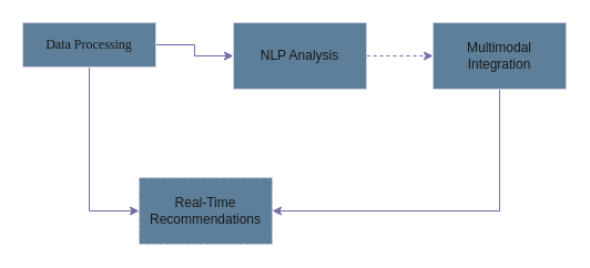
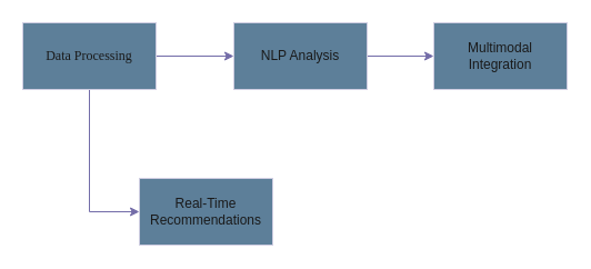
- <mxCell id="4" value="&lt;pre&gt;&lt;font face=&quot;Times New Roman&quot;&gt;Data Processing&lt;/font&gt;&lt;/pre&gt;" style="rounded=0;whiteSpace=wrap;html=1;labelBackgroundColor=none;fillColor=#5D7F99;strokeColor=#D0CEE2;fontColor=#1A1A1A;" vertex="1" parent="1"><mxGeometry x="20" y="20" width="120" height="40" as="geometry" /></mxCell>
+ <mxCell id="4" value="&lt;pre&gt;&lt;font face=&quot;Times New Roman&quot;&gt;Data Processing&lt;/font&gt;&lt;/pre&gt;" style="rounded=0;whiteSpace=wrap;html=1;labelBackgroundColor=none;fillColor=#5D7F99;strokeColor=#D0CEE2;fontColor=#1A1A1A;" vertex="1" parent="1"><mxGeometry x="20" y="20" width="120" height="60" as="geometry" /></mxCell>
- <mxCell id="5" style="edgeStyle=orthogonalEdgeStyle;rounded=0;orthogonalLoop=1;jettySize=auto;html=1;exitX=1;exitY=0.5;exitDx=0;exitDy=0;entryX=0;entryY=0.5;entryDx=0;entryDy=0;labelBackgroundColor=none;strokeColor=#736CA8;fontColor=default;dashed=1;" edge="1" parent="1" source="6" target="8"><mxGeometry relative="1" as="geometry" /></mxCell>
+ <mxCell id="5" style="edgeStyle=orthogonalEdgeStyle;rounded=0;orthogonalLoop=1;jettySize=auto;html=1;exitX=1;exitY=0.5;exitDx=0;exitDy=0;entryX=0;entryY=0.5;entryDx=0;entryDy=0;labelBackgroundColor=none;strokeColor=#736CA8;fontColor=default;" edge="1" parent="1" source="6" target="8"><mxGeometry relative="1" as="geometry" /></mxCell>
- <mxCell id="9" value="Real-Time Recommendations" style="rounded=0;whiteSpace=wrap;html=1;labelBackgroundColor=none;fillColor=#5D7F99;strokeColor=#D0CEE2;fontColor=#1A1A1A;dashed=1;" vertex="1" parent="1"><mxGeometry x="125" y="160" width="120" height="60" as="geometry" /></mxCell>
+ <mxCell id="9" value="Real-Time Recommendations" style="rounded=0;whiteSpace=wrap;html=1;labelBackgroundColor=none;fillColor=#5D7F99;strokeColor=#D0CEE2;fontColor=#1A1A1A;" vertex="1" parent="1"><mxGeometry x="125" y="160" width="120" height="60" as="geometry" /></mxCell>
- <mxCell id="7" style="edgeStyle=orthogonalEdgeStyle;rounded=0;orthogonalLoop=1;jettySize=auto;html=1;exitX=0.5;exitY=1;exitDx=0;exitDy=0;entryX=1;entryY=0.5;entryDx=0;entryDy=0;labelBackgroundColor=none;strokeColor=#736CA8;fontColor=default;" edge="1" parent="1" source="8" target="9"><mxGeometry relative="1" as="geometry" /></mxCell>
